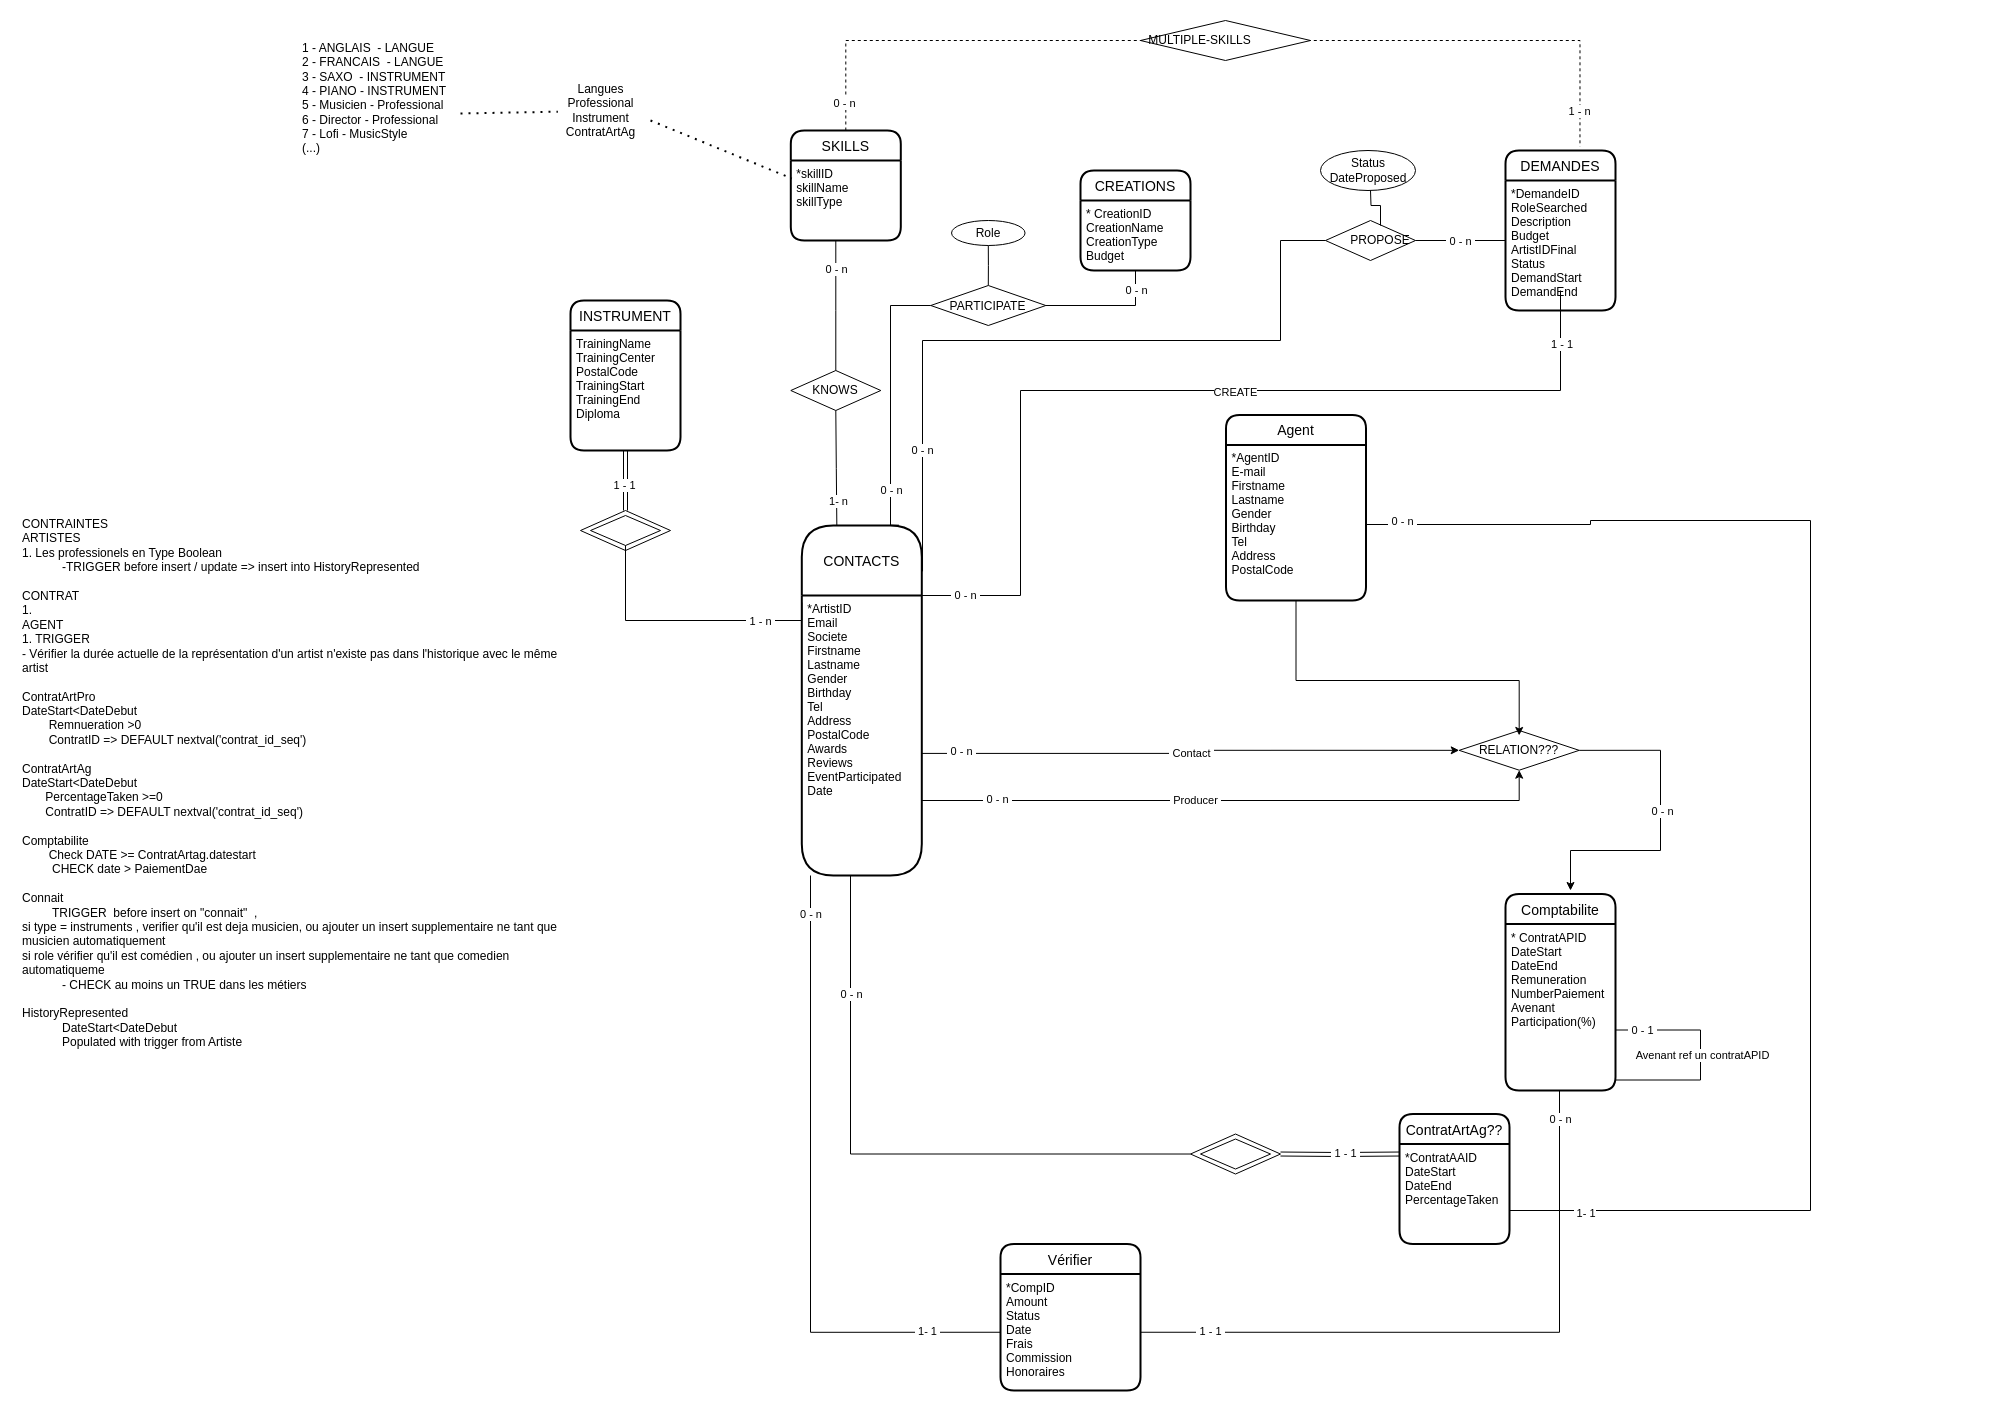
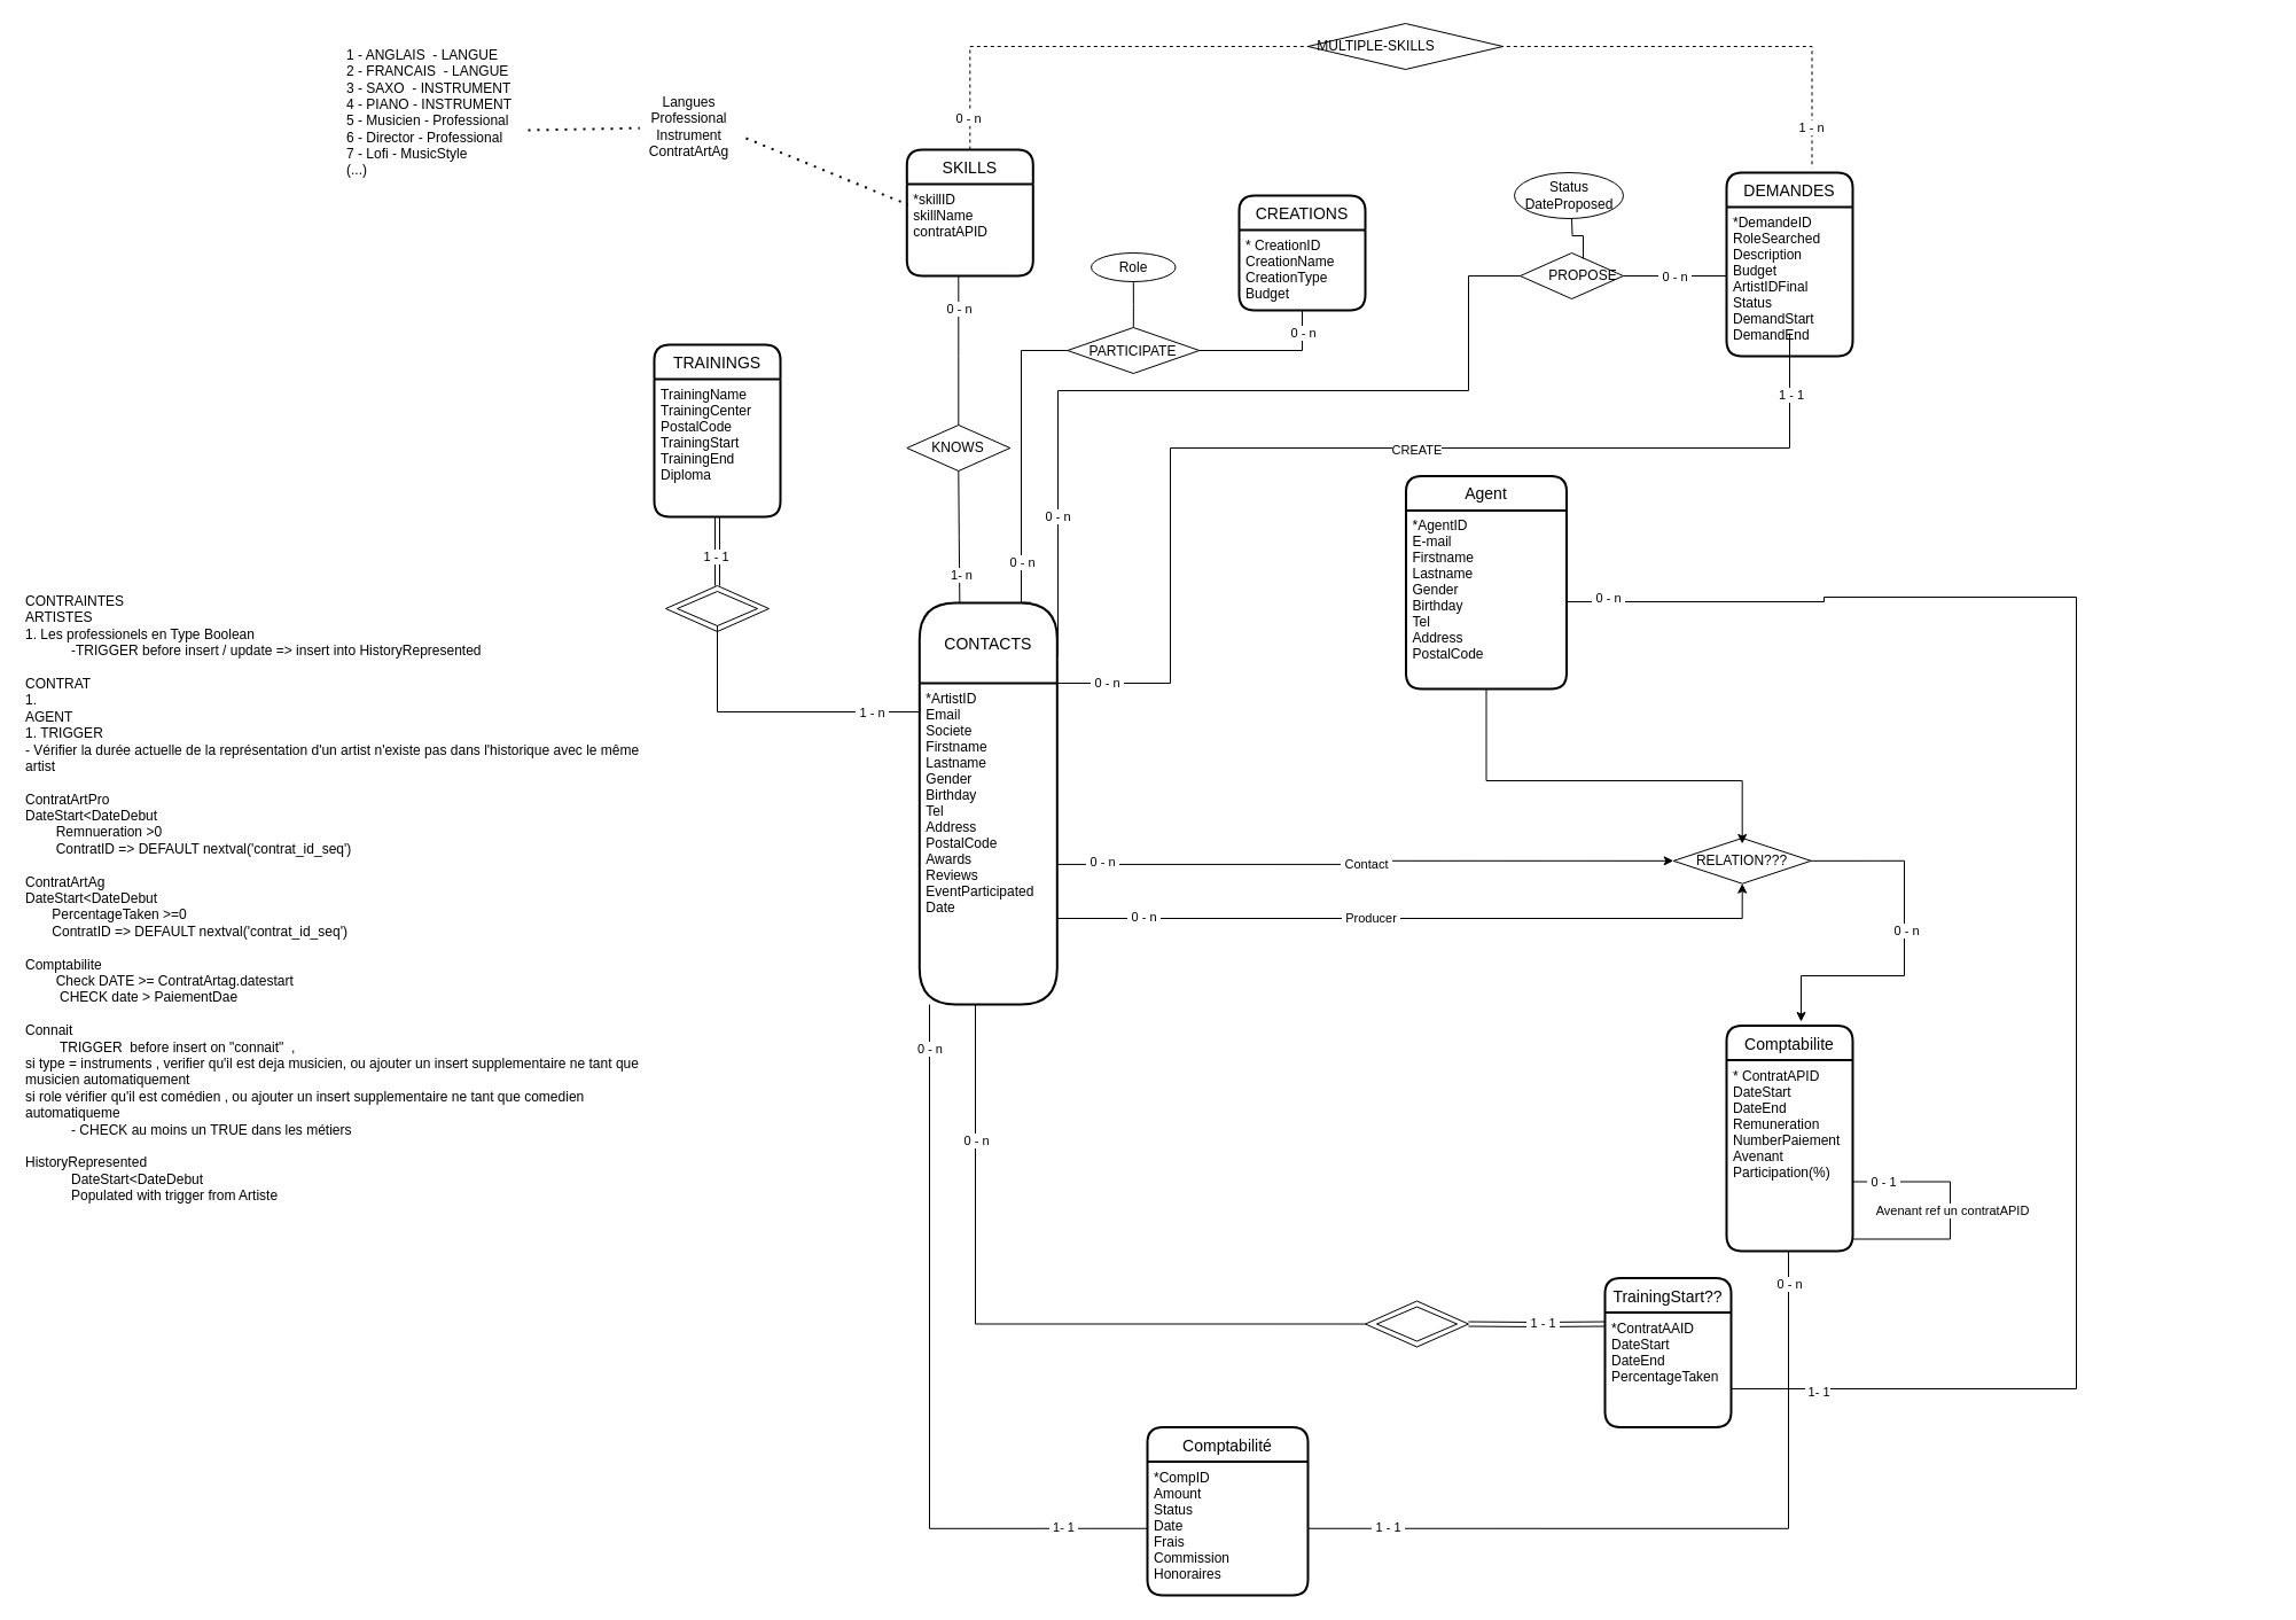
- <mxCell id="49" value="*skillID&#10;skillName&#10;skillType&#10;" style="align=left;strokeColor=none;fillColor=none;spacingLeft=4;fontSize=12;verticalAlign=top;resizable=0;rotatable=0;part=1;" parent="48" vertex="1"><mxGeometry y="30" width="110" height="80" as="geometry" /></mxCell>
+ <mxCell id="49" value="*skillID&#10;skillName&#10;contratAPID&#10;" style="align=left;strokeColor=none;fillColor=none;spacingLeft=4;fontSize=12;verticalAlign=top;resizable=0;rotatable=0;part=1;" parent="48" vertex="1"><mxGeometry y="30" width="110" height="80" as="geometry" /></mxCell>
- <mxCell id="58" value="INSTRUMENT" style="swimlane;childLayout=stackLayout;horizontal=1;startSize=30;horizontalStack=0;rounded=1;fontSize=14;fontStyle=0;strokeWidth=2;resizeParent=0;resizeLast=1;shadow=0;dashed=0;align=center;" parent="1" vertex="1"><mxGeometry x="570" y="300" width="110" height="150" as="geometry" /></mxCell>
+ <mxCell id="58" value="TRAININGS" style="swimlane;childLayout=stackLayout;horizontal=1;startSize=30;horizontalStack=0;rounded=1;fontSize=14;fontStyle=0;strokeWidth=2;resizeParent=0;resizeLast=1;shadow=0;dashed=0;align=center;" parent="1" vertex="1"><mxGeometry x="570" y="300" width="110" height="150" as="geometry" /></mxCell>
- <mxCell id="9" value="ContratArtAg??" style="swimlane;childLayout=stackLayout;horizontal=1;startSize=30;horizontalStack=0;rounded=1;fontSize=14;fontStyle=0;strokeWidth=2;resizeParent=0;resizeLast=1;shadow=0;dashed=0;align=center;" parent="1" vertex="1"><mxGeometry x="1399" y="1113.53" width="110" height="130" as="geometry" /></mxCell>
+ <mxCell id="9" value="TrainingStart??" style="swimlane;childLayout=stackLayout;horizontal=1;startSize=30;horizontalStack=0;rounded=1;fontSize=14;fontStyle=0;strokeWidth=2;resizeParent=0;resizeLast=1;shadow=0;dashed=0;align=center;" parent="1" vertex="1"><mxGeometry x="1399" y="1113.53" width="110" height="130" as="geometry" /></mxCell>
- <mxCell id="34" value="Vérifier" style="swimlane;childLayout=stackLayout;horizontal=1;startSize=30;horizontalStack=0;rounded=1;fontSize=14;fontStyle=0;strokeWidth=2;resizeParent=0;resizeLast=1;shadow=0;dashed=0;align=center;" parent="1" vertex="1"><mxGeometry x="1000" y="1243.53" width="140" height="146.47" as="geometry" /></mxCell>
+ <mxCell id="34" value="Comptabilité" style="swimlane;childLayout=stackLayout;horizontal=1;startSize=30;horizontalStack=0;rounded=1;fontSize=14;fontStyle=0;strokeWidth=2;resizeParent=0;resizeLast=1;shadow=0;dashed=0;align=center;" parent="1" vertex="1"><mxGeometry x="1000" y="1243.53" width="140" height="146.47" as="geometry" /></mxCell>
